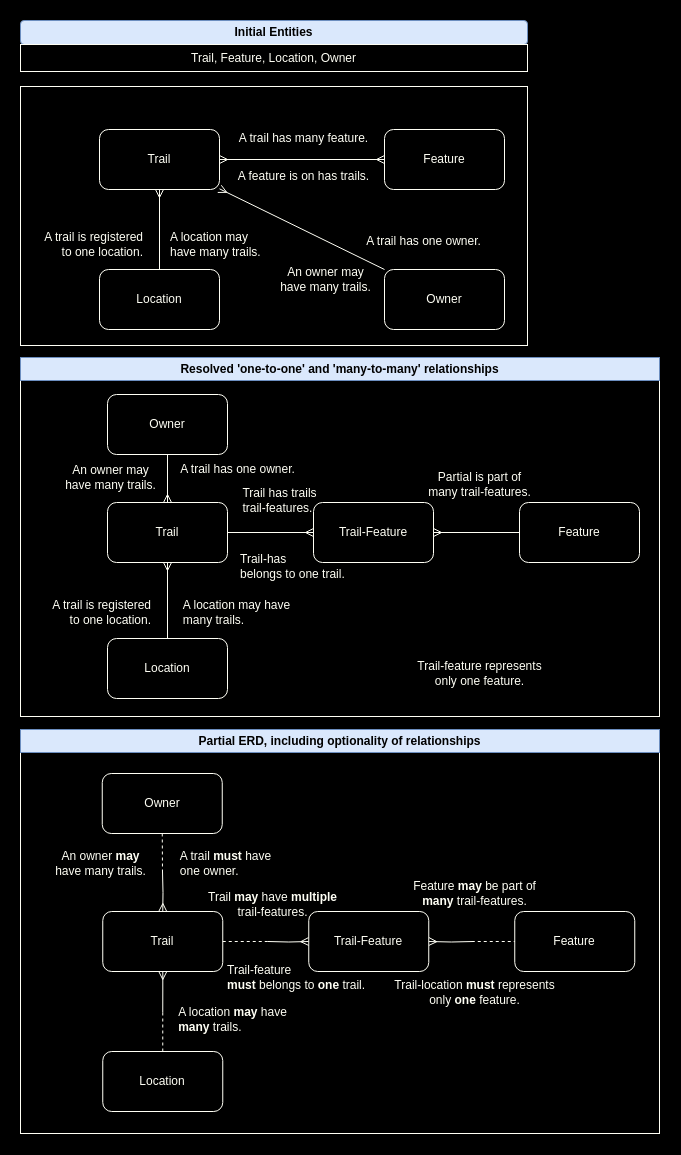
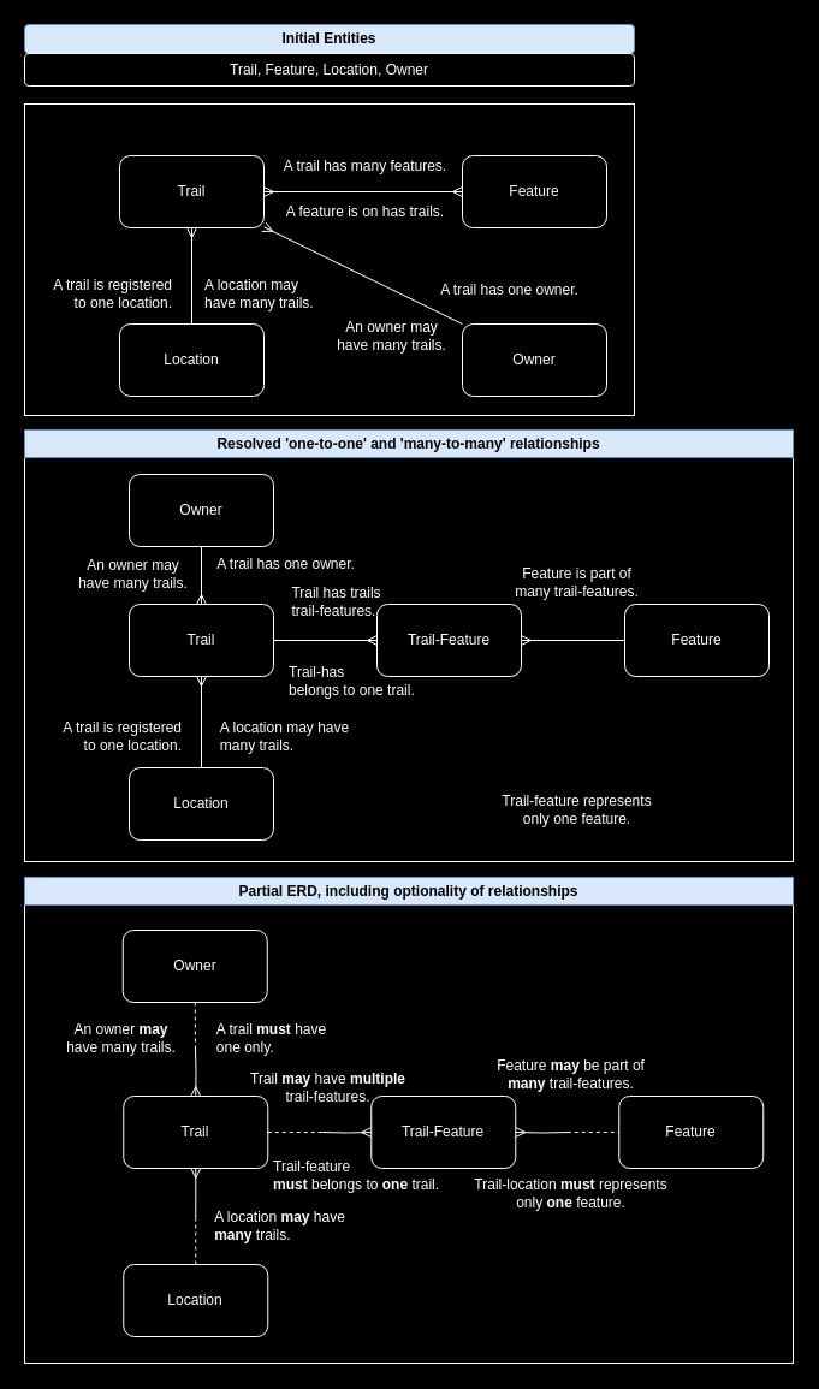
- <mxCell id="15" value="&lt;font color=&quot;#fffff5&quot;&gt;Trail, Feature, Location, Owner&lt;br&gt;&lt;/font&gt;" style="rounded=0;whiteSpace=wrap;html=1;fillColor=none;strokeColor=#FFFFF5;" parent="1" vertex="1"><mxGeometry x="20" y="44" width="507" height="27" as="geometry" /></mxCell>
+ <mxCell id="15" value="&lt;font color=&quot;#fffff5&quot;&gt;Trail, Feature, Location, Owner&lt;br&gt;&lt;/font&gt;" style="whiteSpace=wrap;html=1;fillColor=none;strokeColor=#FFFFF5;rounded=1;" parent="1" vertex="1"><mxGeometry x="20" y="44" width="507" height="27" as="geometry" /></mxCell>
- <mxCell id="10" value="&lt;font color=&quot;#fffff5&quot;&gt;A trail has many feature.&lt;/font&gt;" style="text;html=1;align=center;verticalAlign=middle;resizable=0;points=[];autosize=1;strokeColor=none;fillColor=none;" parent="1" vertex="1"><mxGeometry x="225" y="125" width="156" height="26" as="geometry" /></mxCell>
+ <mxCell id="10" value="&lt;font color=&quot;#fffff5&quot;&gt;A trail has many features.&lt;/font&gt;" style="text;html=1;align=center;verticalAlign=middle;resizable=0;points=[];autosize=1;strokeColor=none;fillColor=none;" parent="1" vertex="1"><mxGeometry x="225" y="125" width="156" height="26" as="geometry" /></mxCell>
- <mxCell id="23" value="&lt;font color=&quot;#fffff5&quot;&gt;Partial is part of&lt;br&gt;many trail-features.&lt;/font&gt;" style="text;html=1;align=center;verticalAlign=middle;resizable=0;points=[];autosize=1;strokeColor=none;fillColor=none;" parent="1" vertex="1"><mxGeometry x="417" y="463" width="123" height="41" as="geometry" /></mxCell>
+ <mxCell id="23" value="&lt;font color=&quot;#fffff5&quot;&gt;Feature is part of&lt;br&gt;many trail-features.&lt;/font&gt;" style="text;html=1;align=center;verticalAlign=middle;resizable=0;points=[];autosize=1;strokeColor=none;fillColor=none;" parent="1" vertex="1"><mxGeometry x="417" y="463" width="123" height="41" as="geometry" /></mxCell>
- <mxCell id="57" value="&lt;font color=&quot;#fffff5&quot;&gt;A trail &lt;b&gt;must &lt;/b&gt;have&lt;br&gt;&lt;/font&gt;&lt;div align=&quot;left&quot;&gt;&lt;font color=&quot;#fffff5&quot;&gt;one owner.&lt;/font&gt;&lt;br&gt;&lt;/div&gt;" style="text;html=1;align=center;verticalAlign=middle;resizable=0;points=[];autosize=1;strokeColor=none;fillColor=none;" parent="1" vertex="1"><mxGeometry x="167.75" y="842" width="115" height="41" as="geometry" /></mxCell>
+ <mxCell id="57" value="&lt;font color=&quot;#fffff5&quot;&gt;A trail &lt;b&gt;must &lt;/b&gt;have&lt;br&gt;&lt;/font&gt;&lt;div align=&quot;left&quot;&gt;&lt;font color=&quot;#fffff5&quot;&gt;one only.&lt;/font&gt;&lt;br&gt;&lt;/div&gt;" style="text;html=1;align=center;verticalAlign=middle;resizable=0;points=[];autosize=1;strokeColor=none;fillColor=none;" parent="1" vertex="1"><mxGeometry x="167.75" y="842" width="115" height="41" as="geometry" /></mxCell>
